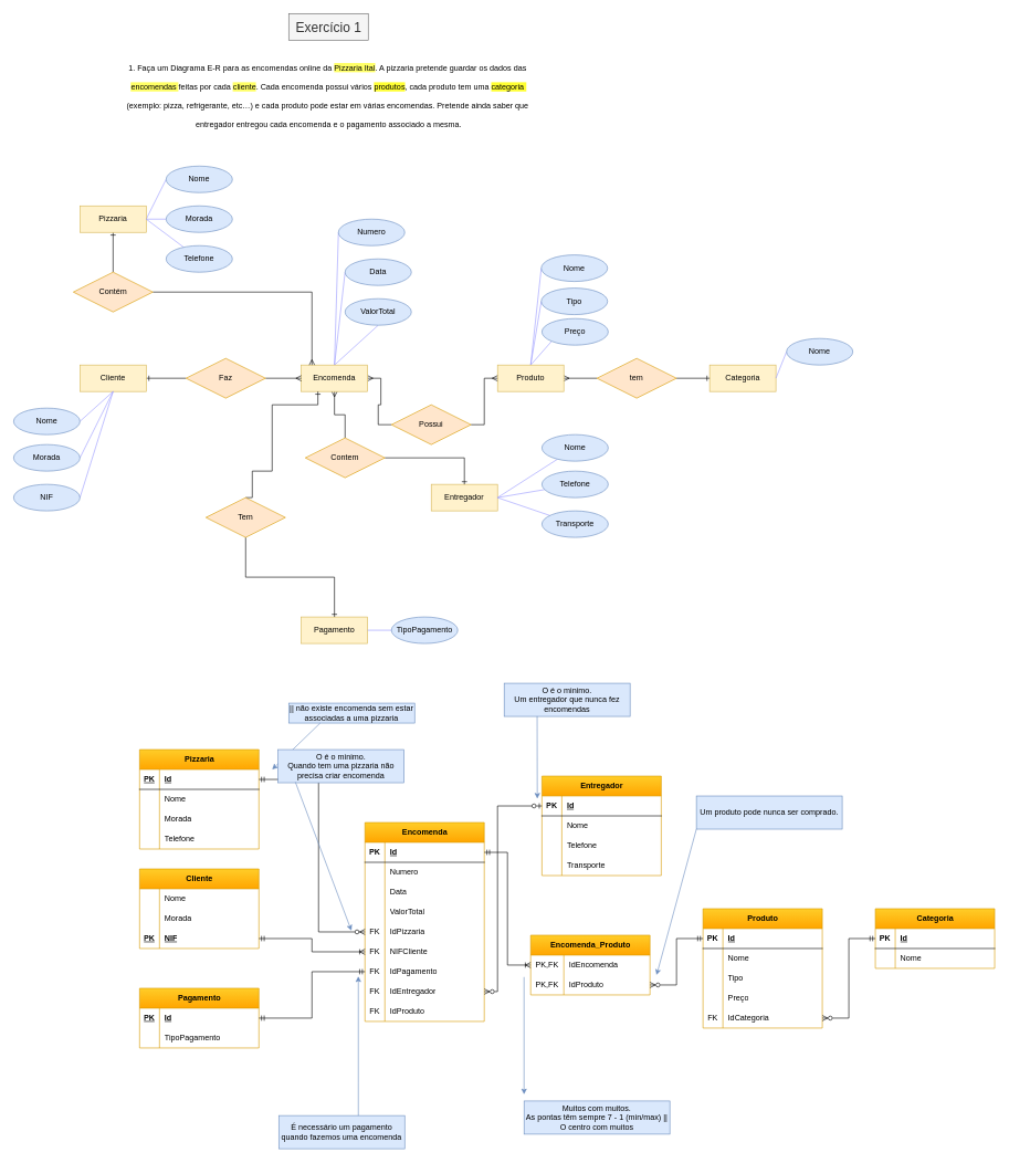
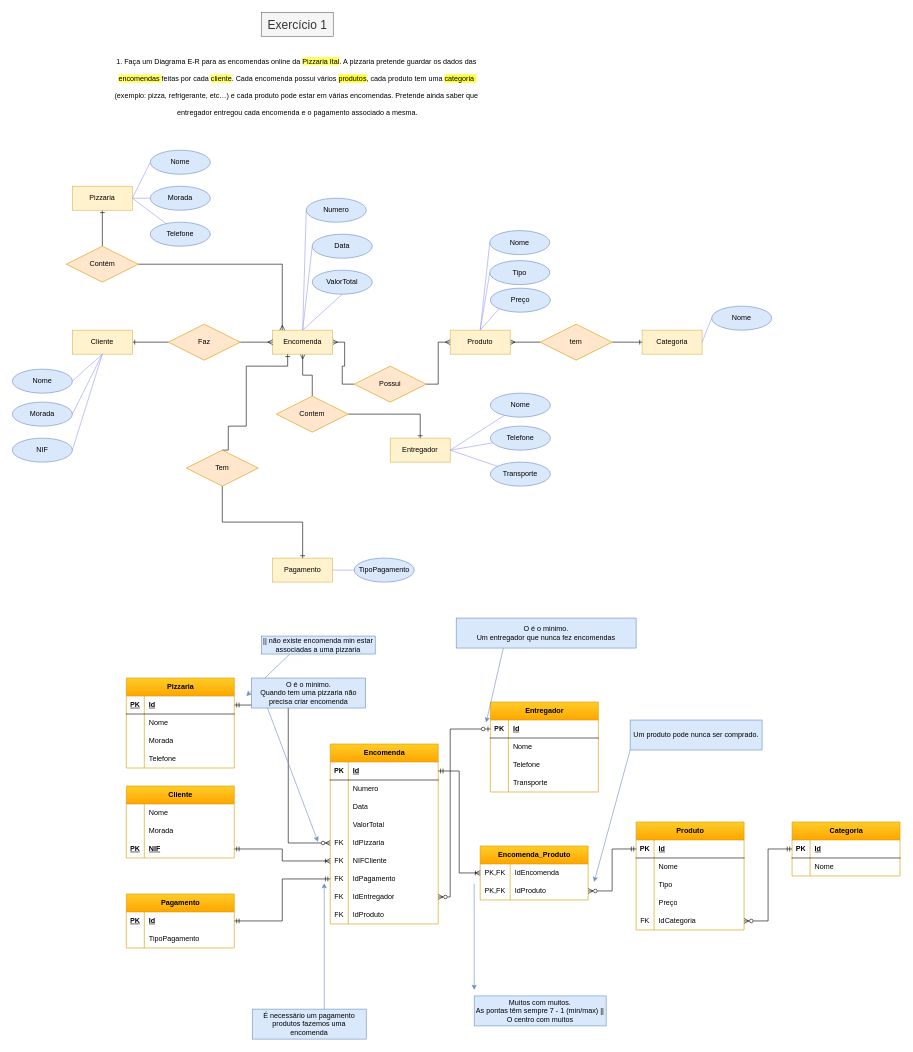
- <mxCell id="177" value="O é o minimo.&lt;br&gt;Um entregador que nunca fez encomendas" style="text;html=1;align=center;verticalAlign=middle;whiteSpace=wrap;rounded=0;fillColor=#dae8fc;strokeColor=#6c8ebf;" vertex="1" parent="1"><mxGeometry x="760" y="1030" width="190" height="50" as="geometry" /></mxCell>
+ <mxCell id="177" value="O é o minimo.&lt;br&gt;Um entregador que nunca fez encomendas" style="text;html=1;align=center;verticalAlign=middle;whiteSpace=wrap;rounded=0;fillColor=#dae8fc;strokeColor=#6c8ebf;" vertex="1" parent="1"><mxGeometry x="760" y="1030" width="300" height="50" as="geometry" /></mxCell>
- <mxCell id="165" value="|| não existe encomenda sem estar associadas a uma pizzaria" style="text;html=1;align=center;verticalAlign=middle;whiteSpace=wrap;rounded=0;fillColor=#dae8fc;strokeColor=#6c8ebf;" vertex="1" parent="1"><mxGeometry x="435" y="1060" width="190" height="30" as="geometry" /></mxCell>
+ <mxCell id="165" value="|| não existe encomenda min estar associadas a uma pizzaria" style="text;html=1;align=center;verticalAlign=middle;whiteSpace=wrap;rounded=0;fillColor=#dae8fc;strokeColor=#6c8ebf;" vertex="1" parent="1"><mxGeometry x="435" y="1060" width="190" height="30" as="geometry" /></mxCell>
- <mxCell id="175" value="É necessário um pagamento quando fazemos uma encomenda" style="text;html=1;align=center;verticalAlign=middle;whiteSpace=wrap;rounded=0;fillColor=#dae8fc;strokeColor=#6c8ebf;" vertex="1" parent="1"><mxGeometry x="420" y="1682" width="190" height="50" as="geometry" /></mxCell>
+ <mxCell id="175" value="É necessário um pagamento produtos fazemos uma encomenda" style="text;html=1;align=center;verticalAlign=middle;whiteSpace=wrap;rounded=0;fillColor=#dae8fc;strokeColor=#6c8ebf;" vertex="1" parent="1"><mxGeometry x="420" y="1682" width="190" height="50" as="geometry" /></mxCell>
